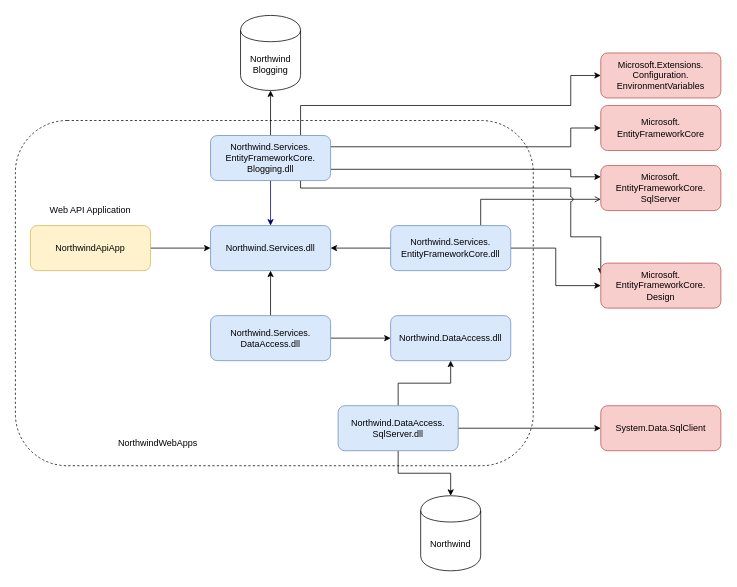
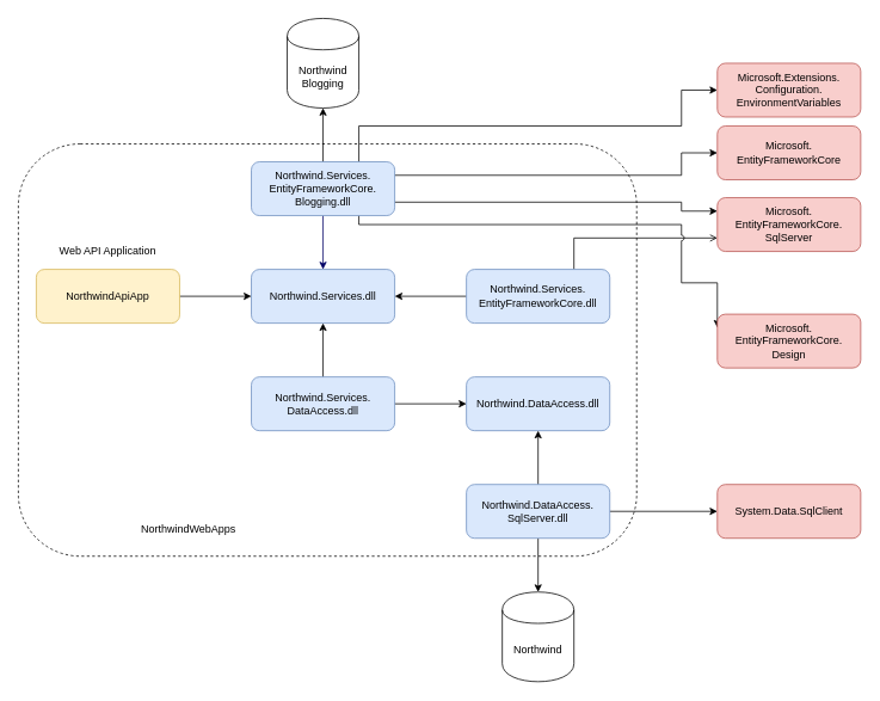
- <mxCell id="9" style="edgeStyle=orthogonalEdgeStyle;rounded=0;orthogonalLoop=1;jettySize=auto;html=1;strokeColor=#000000;" edge="1" parent="1" source="11" target="28"><mxGeometry relative="1" as="geometry" /></mxCell>
- <mxCell id="20" value="Northwind.DataAccess.&lt;br&gt;SqlServer.dll" style="rounded=1;whiteSpace=wrap;html=1;fillColor=#dae8fc;strokeColor=#6c8ebf;" vertex="1" parent="1"><mxGeometry x="450" y="540" width="160" height="60" as="geometry" /></mxCell>
+ <mxCell id="20" value="Northwind.DataAccess.&lt;br&gt;SqlServer.dll" style="rounded=1;whiteSpace=wrap;html=1;fillColor=#dae8fc;strokeColor=#6c8ebf;" vertex="1" parent="1"><mxGeometry x="520" y="540" width="160" height="60" as="geometry" /></mxCell>
